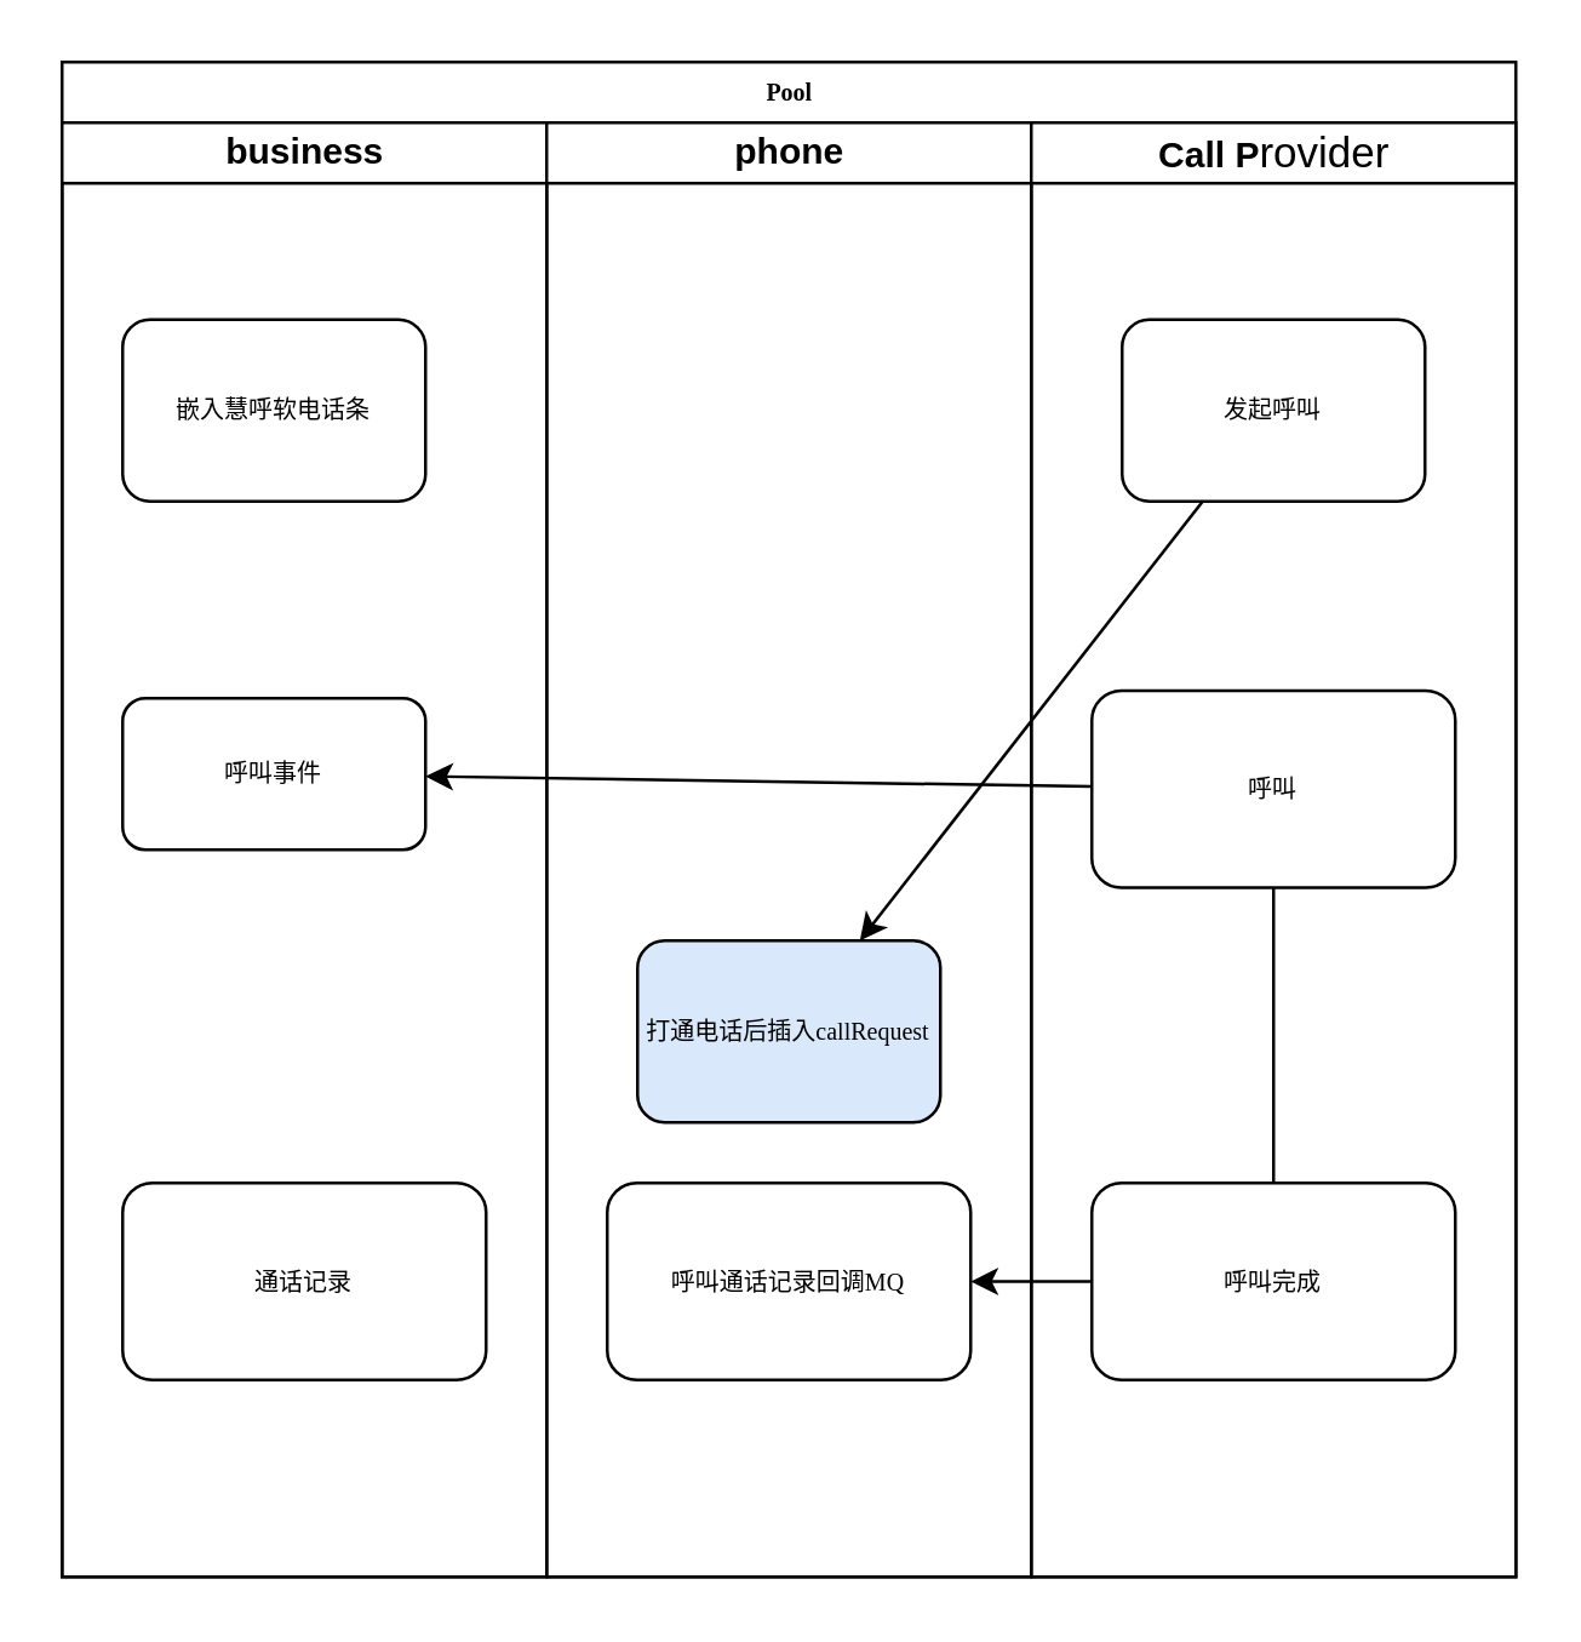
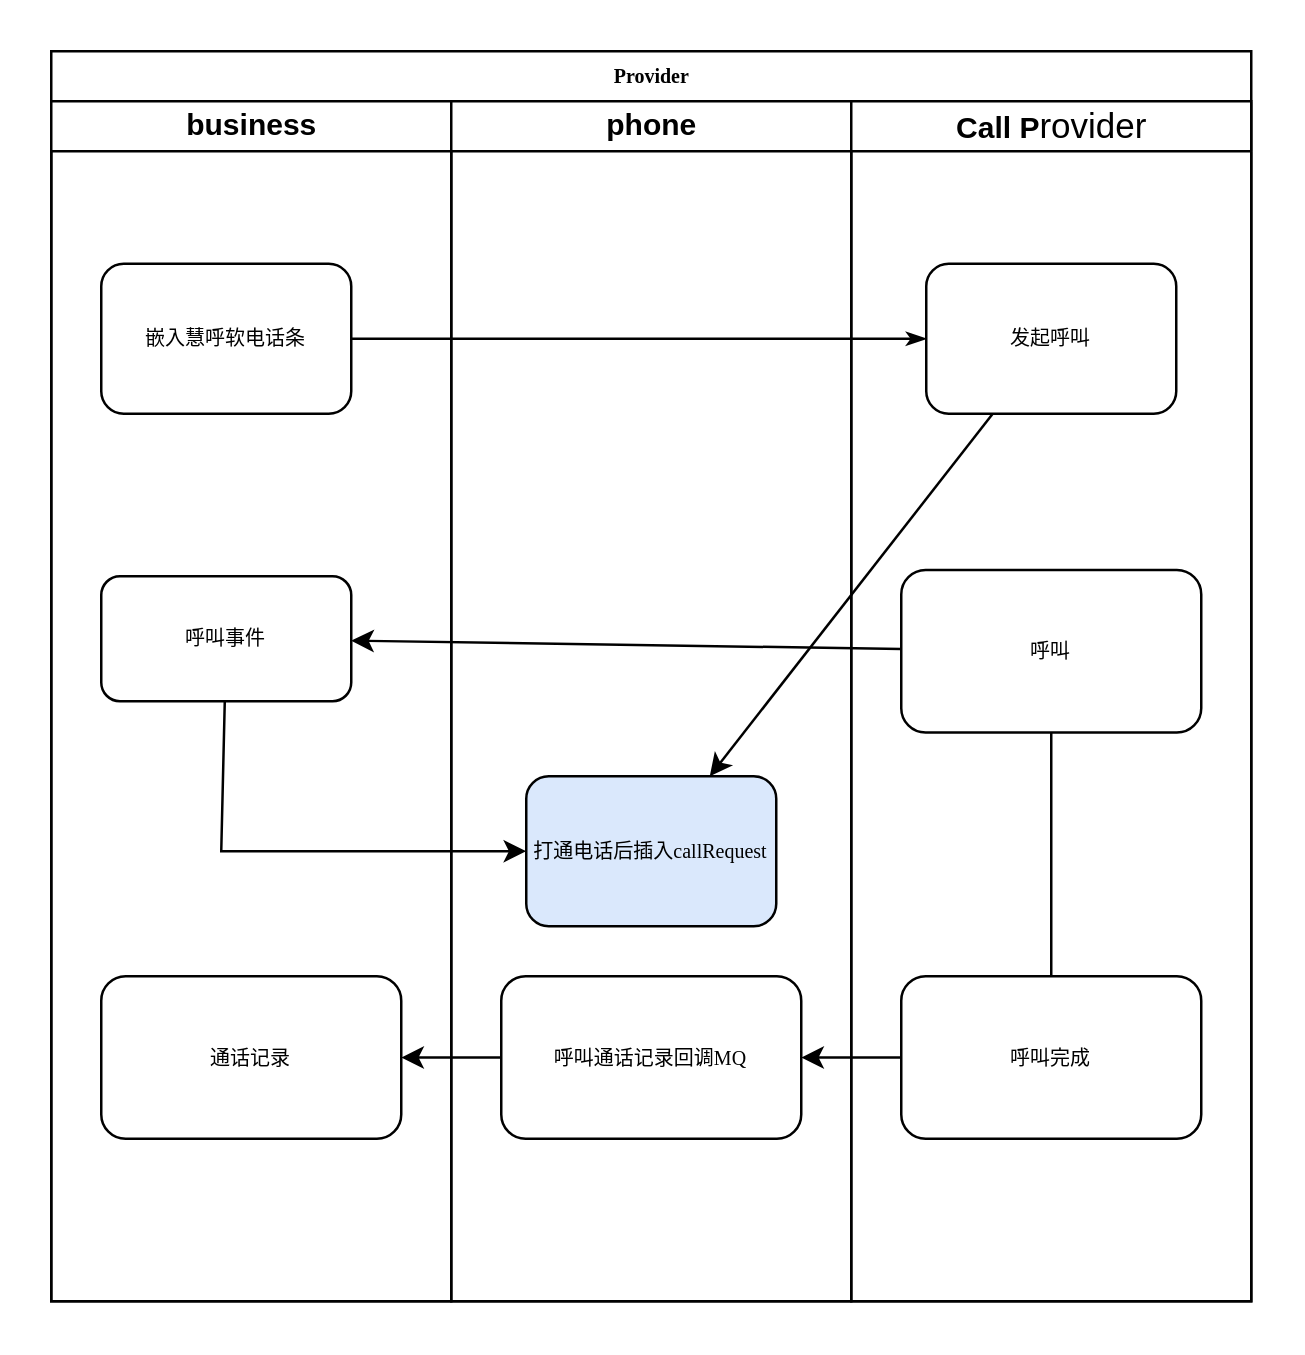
- <mxCell id="2" value="Pool" style="swimlane;html=1;childLayout=stackLayout;startSize=20;rounded=0;shadow=0;labelBackgroundColor=none;strokeWidth=1;fontFamily=Verdana;fontSize=8;align=center;" parent="1" vertex="1"><mxGeometry x="20" y="20" width="480" height="500" as="geometry" /></mxCell>
+ <mxCell id="2" value="Provider" style="swimlane;html=1;childLayout=stackLayout;startSize=20;rounded=0;shadow=0;labelBackgroundColor=none;strokeWidth=1;fontFamily=Verdana;fontSize=8;align=center;" parent="1" vertex="1"><mxGeometry x="20" y="20" width="480" height="500" as="geometry" /></mxCell>
+ <mxCell id="7" style="edgeStyle=orthogonalEdgeStyle;rounded=1;html=1;labelBackgroundColor=none;startArrow=none;startFill=0;startSize=5;endArrow=classicThin;endFill=1;endSize=5;jettySize=auto;orthogonalLoop=1;strokeWidth=1;fontFamily=Verdana;fontSize=8" parent="2" source="4" target="12" edge="1"><mxGeometry relative="1" as="geometry" /></mxCell>
+ <mxCell id="15" value="" style="edgeStyle=none;rounded=0;orthogonalLoop=1;jettySize=auto;html=1;startSize=20;" parent="2" source="5" target="10" edge="1"><mxGeometry relative="1" as="geometry"><Array as="points"><mxPoint x="68" y="320" /></Array></mxGeometry></mxCell>
+ <mxCell id="16" value="" style="edgeStyle=none;rounded=0;orthogonalLoop=1;jettySize=auto;html=1;startSize=20;" parent="2" source="9" target="6" edge="1"><mxGeometry relative="1" as="geometry" /></mxCell>
